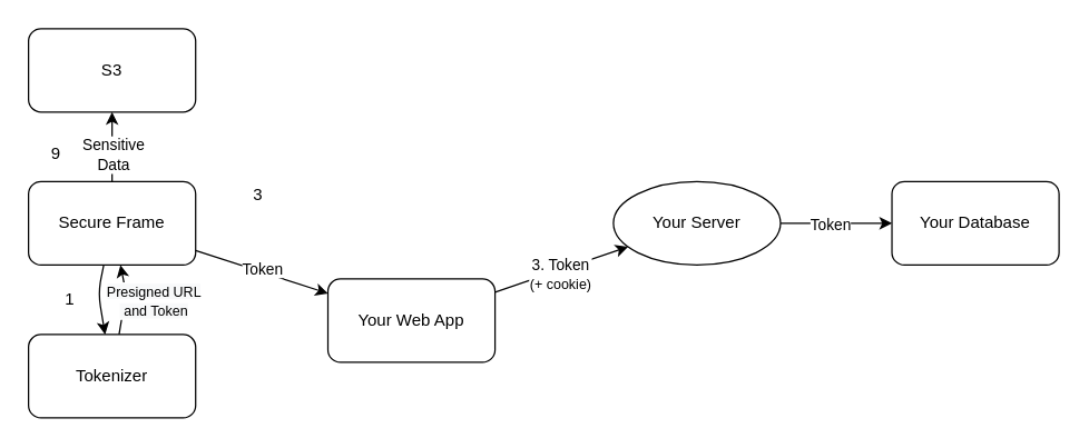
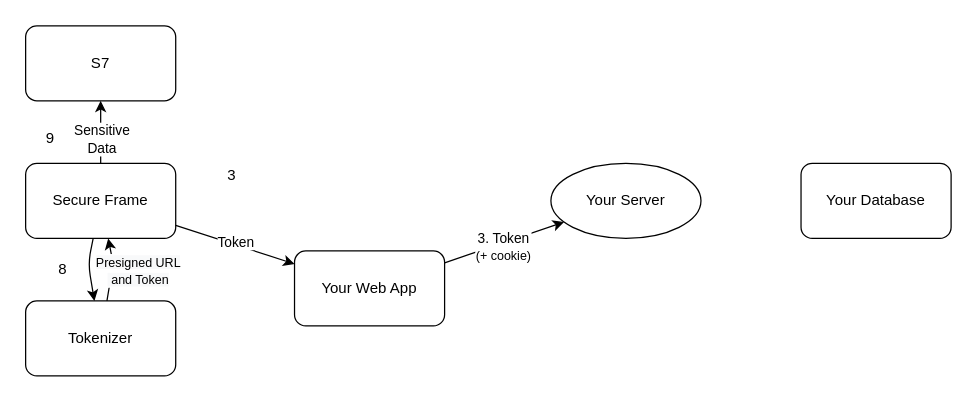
- <mxCell id="3" value="S3" style="rounded=1;whiteSpace=wrap;html=1;" parent="1" vertex="1"><mxGeometry x="20" y="20" width="120" height="60" as="geometry" /></mxCell>
+ <mxCell id="3" value="S7" style="rounded=1;whiteSpace=wrap;html=1;" parent="1" vertex="1"><mxGeometry x="20" y="20" width="120" height="60" as="geometry" /></mxCell>
- <mxCell id="20" value="" style="endArrow=classic;html=1;" parent="1" source="6" target="19" edge="1"><mxGeometry width="50" height="50" relative="1" as="geometry"><mxPoint x="420" y="130" as="sourcePoint" /><mxPoint x="470" y="80" as="targetPoint" /></mxGeometry></mxCell>
- <mxCell id="21" value="Token" style="edgeLabel;html=1;align=center;verticalAlign=middle;resizable=0;points=[];" parent="20" vertex="1" connectable="0"><mxGeometry x="-0.572" y="-1" relative="1" as="geometry"><mxPoint x="18" y="-1" as="offset" /></mxGeometry></mxCell>
- <mxCell id="12" value="1" style="text;html=1;strokeColor=none;fillColor=none;align=center;verticalAlign=middle;whiteSpace=wrap;rounded=0;" parent="1" vertex="1"><mxGeometry x="30" y="205" width="40" height="20" as="geometry" /></mxCell>
+ <mxCell id="12" value="8" style="text;html=1;strokeColor=none;fillColor=none;align=center;verticalAlign=middle;whiteSpace=wrap;rounded=0;" parent="1" vertex="1"><mxGeometry x="30" y="205" width="40" height="20" as="geometry" /></mxCell>
